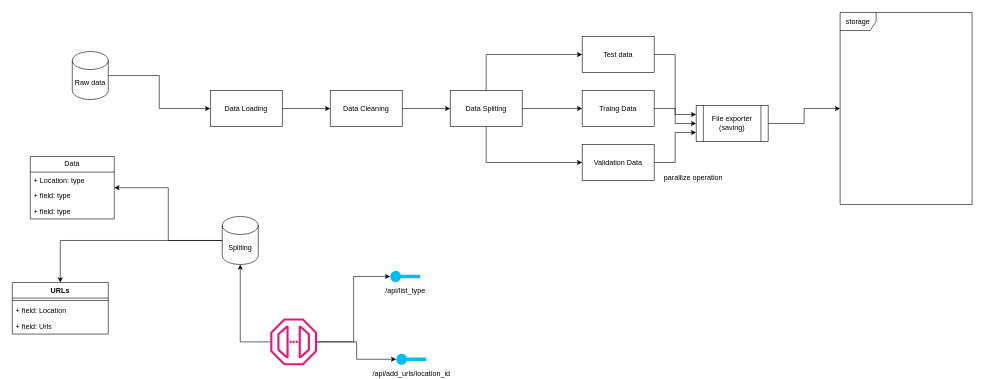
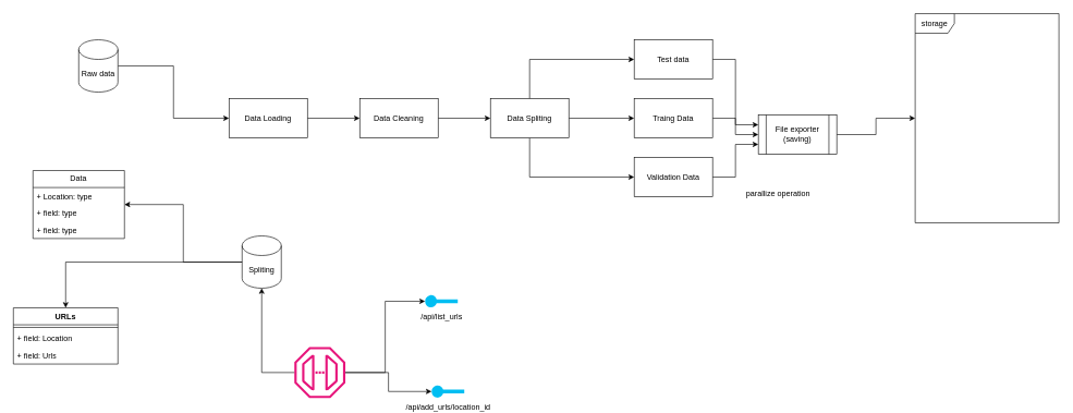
- <mxCell id="3" value="Raw data" style="shape=cylinder3;whiteSpace=wrap;html=1;boundedLbl=1;backgroundOutline=1;size=15;" parent="1" vertex="1"><mxGeometry x="120" y="85" width="60" height="80" as="geometry" /></mxCell>
+ <mxCell id="3" value="Raw data" style="shape=cylinder3;whiteSpace=wrap;html=1;boundedLbl=1;backgroundOutline=1;size=15;" parent="1" vertex="1"><mxGeometry x="120" y="60" width="60" height="80" as="geometry" /></mxCell>
- <mxCell id="23" value="parallize operation" style="text;html=1;align=center;verticalAlign=middle;resizable=0;points=[];autosize=1;strokeColor=none;fillColor=none;" parent="1" vertex="1"><mxGeometry x="1095" y="280" width="120" height="30" as="geometry" /></mxCell>
+ <mxCell id="23" value="parallize operation" style="text;html=1;align=center;verticalAlign=middle;resizable=0;points=[];autosize=1;strokeColor=none;fillColor=none;" parent="1" vertex="1"><mxGeometry x="1130" y="280" width="120" height="30" as="geometry" /></mxCell>
- <mxCell id="37" value="/api/list_type" style="verticalLabelPosition=bottom;html=1;verticalAlign=top;align=center;strokeColor=none;fillColor=#00BEF2;shape=mxgraph.azure.service_endpoint;" parent="1" vertex="1"><mxGeometry x="650" y="450" width="50" height="20" as="geometry" /></mxCell>
+ <mxCell id="37" value="/api/list_urls" style="verticalLabelPosition=bottom;html=1;verticalAlign=top;align=center;strokeColor=none;fillColor=#00BEF2;shape=mxgraph.azure.service_endpoint;" parent="1" vertex="1"><mxGeometry x="650" y="450" width="50" height="20" as="geometry" /></mxCell>
